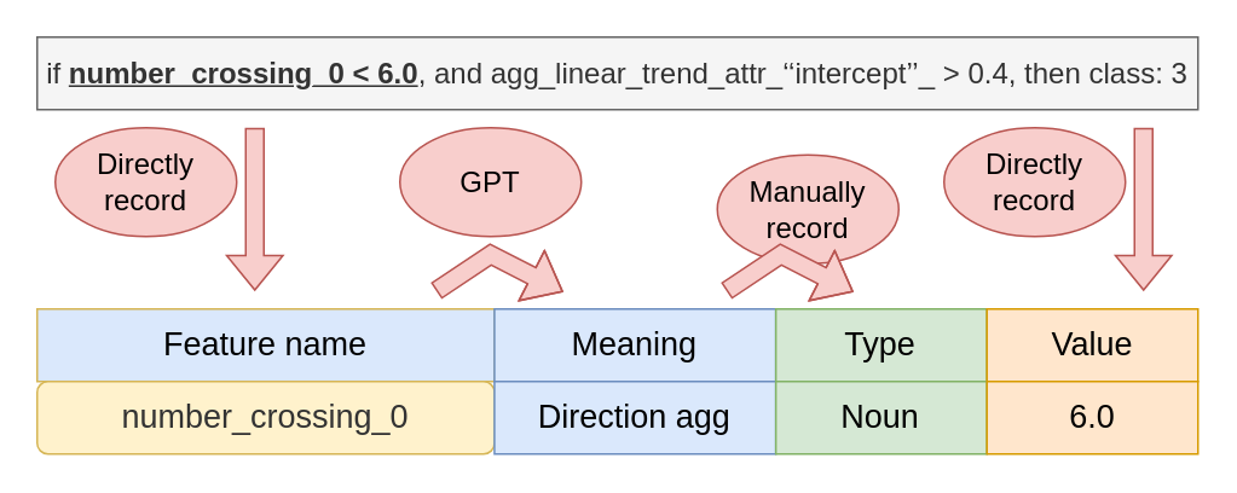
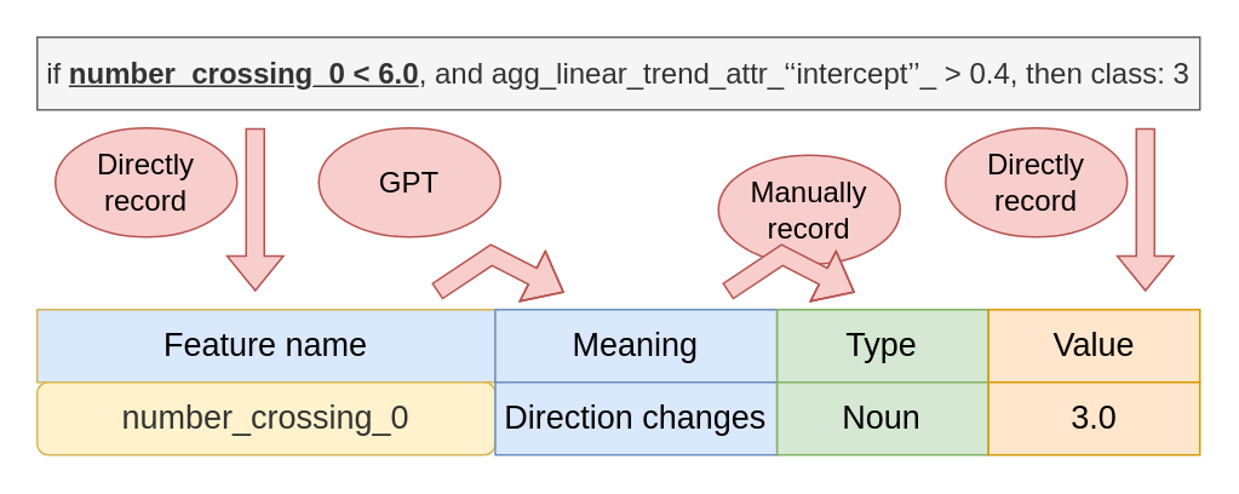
- <mxCell id="4" value="GPT" style="ellipse;whiteSpace=wrap;html=1;fillColor=#f8cecc;strokeColor=#b85450;fontSize=16;" vertex="1" parent="1"><mxGeometry x="220" y="70" width="100" height="60" as="geometry" /></mxCell>
+ <mxCell id="4" value="GPT" style="ellipse;whiteSpace=wrap;html=1;fillColor=#f8cecc;strokeColor=#b85450;fontSize=16;" vertex="1" parent="1"><mxGeometry x="175" y="70" width="100" height="60" as="geometry" /></mxCell>
- <mxCell id="13" value="Direction agg" style="rounded=0;whiteSpace=wrap;html=1;fillColor=#dae8fc;strokeColor=#6c8ebf;fontSize=18;" vertex="1" parent="7"><mxGeometry x="252.121" y="40" width="155.152" height="40" as="geometry" /></mxCell>
+ <mxCell id="13" value="Direction changes" style="rounded=0;whiteSpace=wrap;html=1;fillColor=#dae8fc;strokeColor=#6c8ebf;fontSize=18;" vertex="1" parent="7"><mxGeometry x="252.121" y="40" width="155.152" height="40" as="geometry" /></mxCell>
- <mxCell id="15" value="6.0" style="rounded=0;whiteSpace=wrap;html=1;fillColor=#ffe6cc;strokeColor=#d79b00;fontSize=18;" vertex="1" parent="7"><mxGeometry x="523.636" y="40" width="116.364" height="40" as="geometry" /></mxCell>
+ <mxCell id="15" value="3.0" style="rounded=0;whiteSpace=wrap;html=1;fillColor=#ffe6cc;strokeColor=#d79b00;fontSize=18;" vertex="1" parent="7"><mxGeometry x="523.636" y="40" width="116.364" height="40" as="geometry" /></mxCell>
